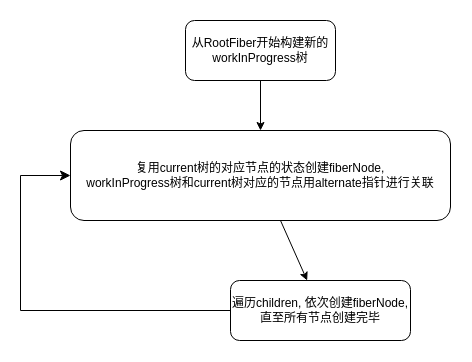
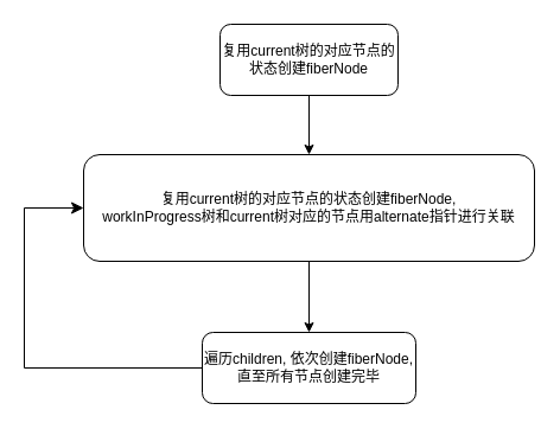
- <mxCell id="3" value="从RootFiber开始构建新的workInProgress树" style="rounded=1;whiteSpace=wrap;html=1;" vertex="1" parent="1"><mxGeometry x="185" y="20" width="150" height="60" as="geometry" /></mxCell>
+ <mxCell id="3" value="复用current树的对应节点的状态创建fiberNode" style="rounded=1;whiteSpace=wrap;html=1;" vertex="1" parent="1"><mxGeometry x="185" y="20" width="150" height="60" as="geometry" /></mxCell>
- <mxCell id="6" value="遍历children, 依次创建fiberNode,直至所有节点创建完毕" style="rounded=1;whiteSpace=wrap;html=1;" vertex="1" parent="1"><mxGeometry x="230" y="280" width="180" height="60" as="geometry" /></mxCell>
+ <mxCell id="6" value="遍历children, 依次创建fiberNode,直至所有节点创建完毕" style="rounded=1;whiteSpace=wrap;html=1;" vertex="1" parent="1"><mxGeometry x="170" y="280" width="180" height="60" as="geometry" /></mxCell>
